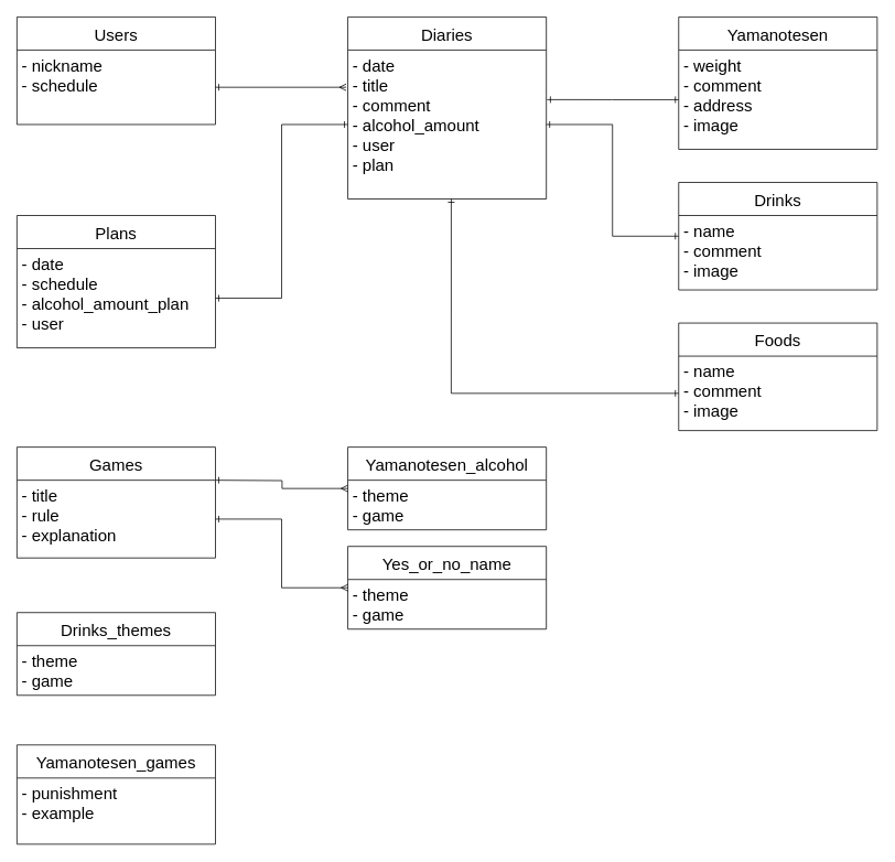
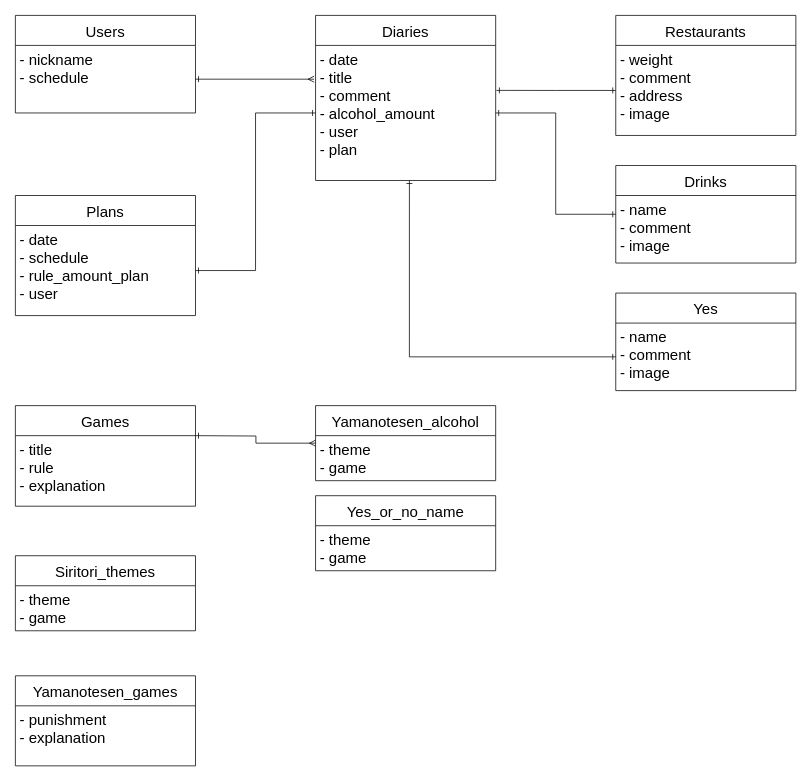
- <mxCell id="20" value="Yamanotesen" style="swimlane;fontStyle=0;childLayout=stackLayout;horizontal=1;startSize=40;horizontalStack=0;resizeParent=1;resizeParentMax=0;resizeLast=0;collapsible=1;marginBottom=0;align=center;fontSize=20;" parent="1" vertex="1"><mxGeometry x="820" y="20" width="240" height="160" as="geometry" /></mxCell>
+ <mxCell id="20" value="Restaurants" style="swimlane;fontStyle=0;childLayout=stackLayout;horizontal=1;startSize=40;horizontalStack=0;resizeParent=1;resizeParentMax=0;resizeLast=0;collapsible=1;marginBottom=0;align=center;fontSize=20;" parent="1" vertex="1"><mxGeometry x="820" y="20" width="240" height="160" as="geometry" /></mxCell>
- <mxCell id="5" value="- date&#10;- schedule&#10;- alcohol_amount_plan&#10;- user" style="text;strokeColor=none;fillColor=none;spacingLeft=4;spacingRight=4;overflow=hidden;rotatable=0;points=[[0,0.5],[1,0.5]];portConstraint=eastwest;fontSize=20;" parent="4" vertex="1"><mxGeometry y="40" width="240" height="120" as="geometry" /></mxCell>
+ <mxCell id="5" value="- date&#10;- schedule&#10;- rule_amount_plan&#10;- user" style="text;strokeColor=none;fillColor=none;spacingLeft=4;spacingRight=4;overflow=hidden;rotatable=0;points=[[0,0.5],[1,0.5]];portConstraint=eastwest;fontSize=20;" parent="4" vertex="1"><mxGeometry y="40" width="240" height="120" as="geometry" /></mxCell>
- <mxCell id="25" value="Foods" style="swimlane;fontStyle=0;childLayout=stackLayout;horizontal=1;startSize=40;horizontalStack=0;resizeParent=1;resizeParentMax=0;resizeLast=0;collapsible=1;marginBottom=0;align=center;fontSize=20;" parent="1" vertex="1"><mxGeometry x="820" y="390" width="240" height="130" as="geometry" /></mxCell>
+ <mxCell id="25" value="Yes" style="swimlane;fontStyle=0;childLayout=stackLayout;horizontal=1;startSize=40;horizontalStack=0;resizeParent=1;resizeParentMax=0;resizeLast=0;collapsible=1;marginBottom=0;align=center;fontSize=20;" parent="1" vertex="1"><mxGeometry x="820" y="390" width="240" height="130" as="geometry" /></mxCell>
- <mxCell id="13" style="edgeStyle=orthogonalEdgeStyle;rounded=0;orthogonalLoop=1;jettySize=auto;html=1;entryX=1;entryY=0.5;entryDx=0;entryDy=0;startArrow=ERmany;startFill=0;endArrow=ERone;endFill=0;fontSize=20;" parent="1" source="14" target="9" edge="1"><mxGeometry relative="1" as="geometry" /></mxCell>
- <mxCell id="16" value="Drinks_themes" style="swimlane;fontStyle=0;childLayout=stackLayout;horizontal=1;startSize=40;horizontalStack=0;resizeParent=1;resizeParentMax=0;resizeLast=0;collapsible=1;marginBottom=0;align=center;fontSize=20;" parent="1" vertex="1"><mxGeometry x="20" y="740" width="240" height="100" as="geometry" /></mxCell>
+ <mxCell id="16" value="Siritori_themes" style="swimlane;fontStyle=0;childLayout=stackLayout;horizontal=1;startSize=40;horizontalStack=0;resizeParent=1;resizeParentMax=0;resizeLast=0;collapsible=1;marginBottom=0;align=center;fontSize=20;" parent="1" vertex="1"><mxGeometry x="20" y="740" width="240" height="100" as="geometry" /></mxCell>
- <mxCell id="19" value="- punishment&#10;- example" style="text;strokeColor=none;fillColor=none;spacingLeft=4;spacingRight=4;overflow=hidden;rotatable=0;points=[[0,0.5],[1,0.5]];portConstraint=eastwest;fontSize=20;" parent="18" vertex="1"><mxGeometry y="40" width="240" height="80" as="geometry" /></mxCell>
+ <mxCell id="19" value="- punishment&#10;- explanation" style="text;strokeColor=none;fillColor=none;spacingLeft=4;spacingRight=4;overflow=hidden;rotatable=0;points=[[0,0.5],[1,0.5]];portConstraint=eastwest;fontSize=20;" parent="18" vertex="1"><mxGeometry y="40" width="240" height="80" as="geometry" /></mxCell>
